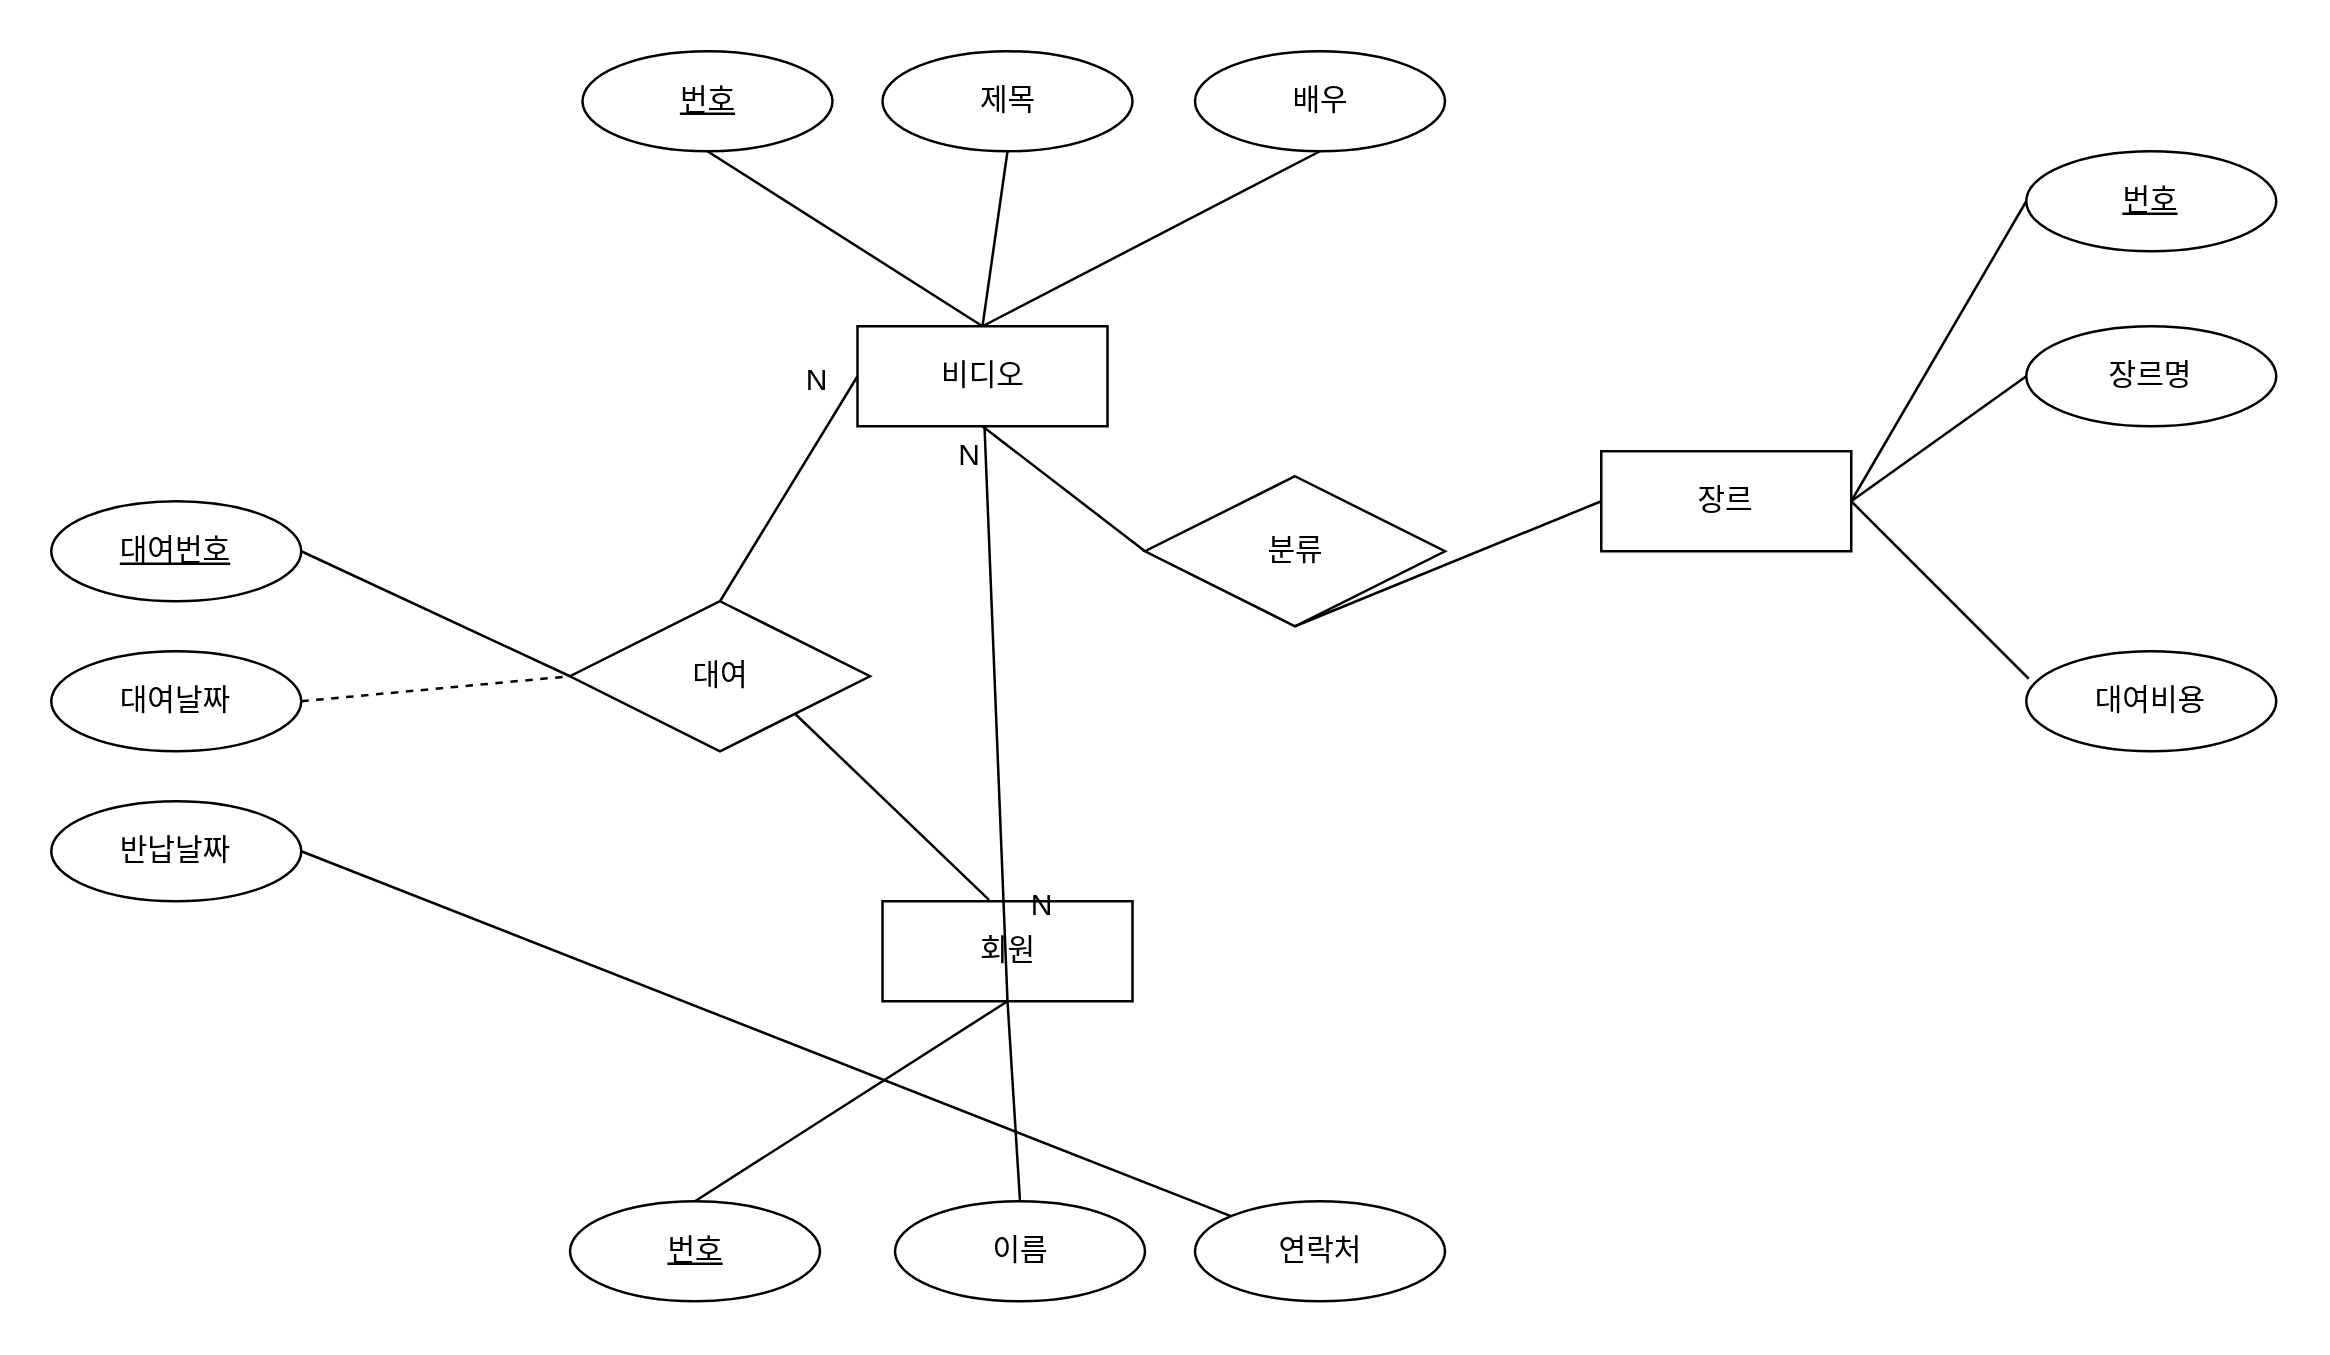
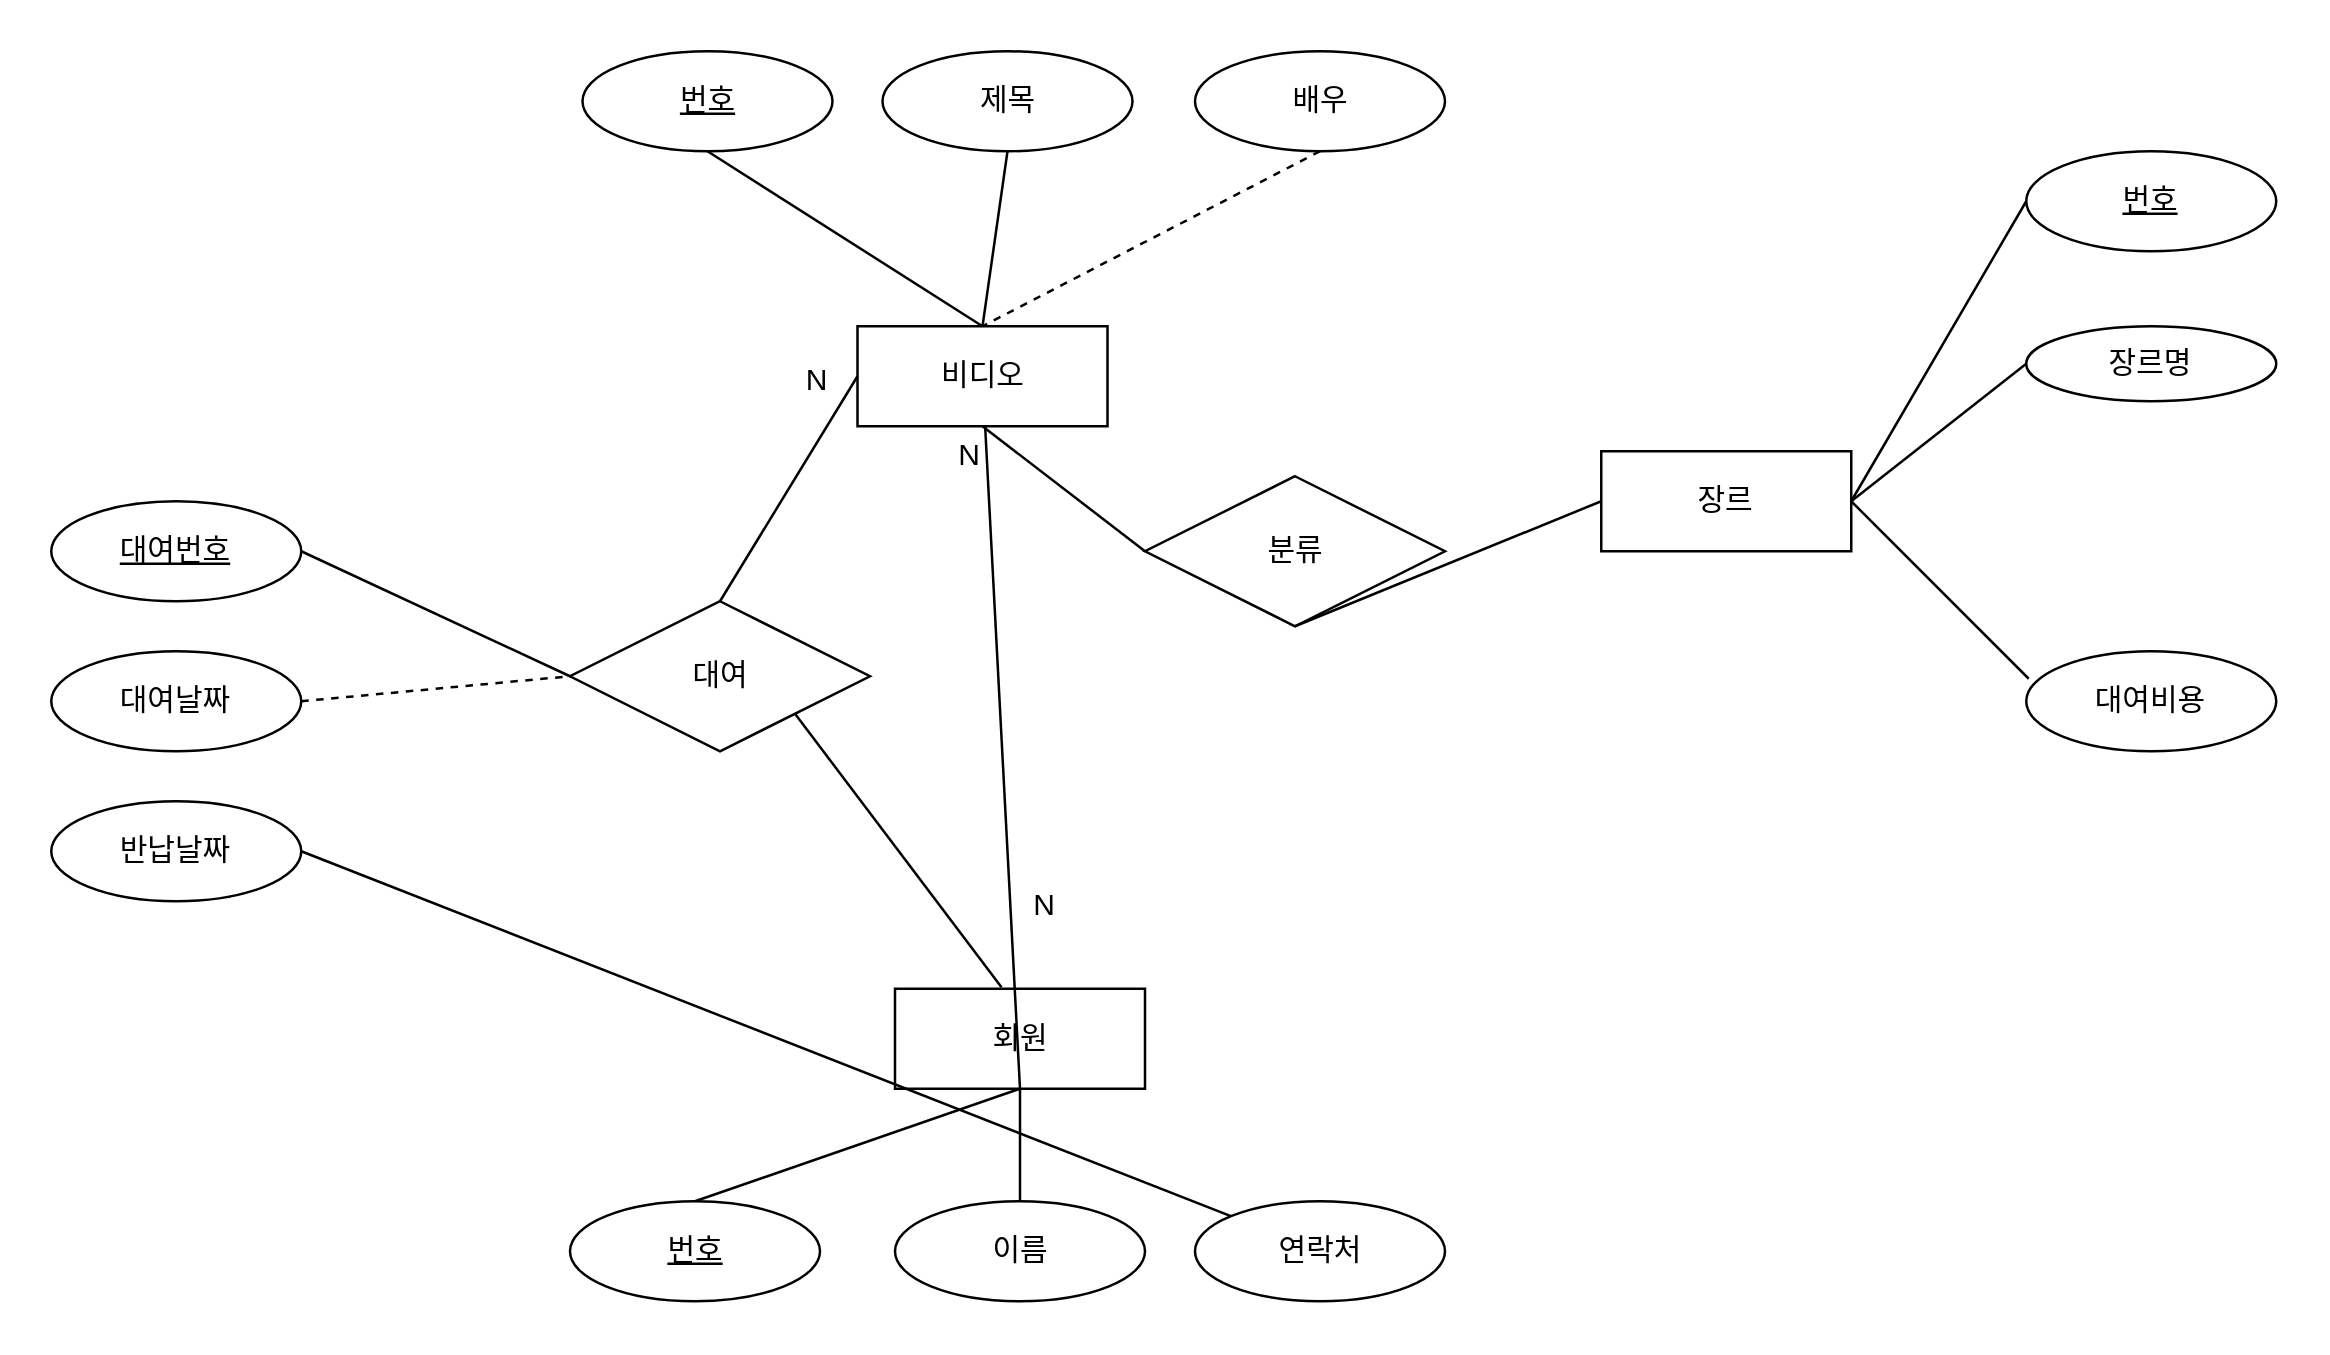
- <mxCell id="16" value="" style="endArrow=none;html=1;rounded=0;entryX=0.5;entryY=0;entryDx=0;entryDy=0;exitX=0.5;exitY=1;exitDx=0;exitDy=0;" edge="1" parent="1" source="13" target="4"><mxGeometry relative="1" as="geometry"><mxPoint x="292.5" y="70" as="sourcePoint" /><mxPoint x="402.5" y="120" as="targetPoint" /></mxGeometry></mxCell>
+ <mxCell id="16" value="" style="endArrow=none;html=1;rounded=0;entryX=0.5;entryY=0;entryDx=0;entryDy=0;exitX=0.5;exitY=1;exitDx=0;exitDy=0;dashed=1;" edge="1" parent="1" source="13" target="4"><mxGeometry relative="1" as="geometry"><mxPoint x="292.5" y="70" as="sourcePoint" /><mxPoint x="402.5" y="120" as="targetPoint" /></mxGeometry></mxCell>
- <mxCell id="6" value="장르명" style="ellipse;whiteSpace=wrap;html=1;align=center;" vertex="1" parent="1"><mxGeometry x="810" y="130" width="100" height="40" as="geometry" /></mxCell>
+ <mxCell id="6" value="장르명" style="ellipse;whiteSpace=wrap;html=1;align=center;" vertex="1" parent="1"><mxGeometry x="810" y="130" width="100" height="30" as="geometry" /></mxCell>
- <mxCell id="3" value="회원" style="whiteSpace=wrap;html=1;align=center;" vertex="1" parent="1"><mxGeometry x="352.5" y="360" width="100" height="40" as="geometry" /></mxCell>
+ <mxCell id="3" value="회원" style="whiteSpace=wrap;html=1;align=center;" vertex="1" parent="1"><mxGeometry x="357.5" y="395" width="100" height="40" as="geometry" /></mxCell>
